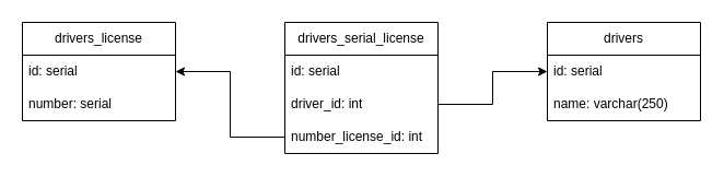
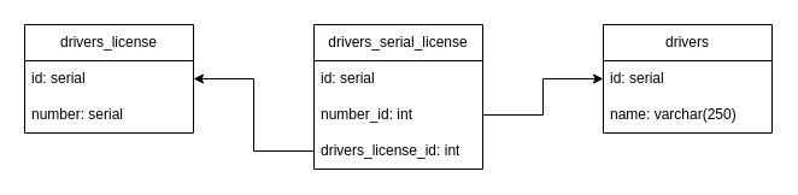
- <mxCell id="7" value="driver_id: int" style="text;strokeColor=none;fillColor=none;align=left;verticalAlign=middle;spacingLeft=4;spacingRight=4;overflow=hidden;points=[[0,0.5],[1,0.5]];portConstraint=eastwest;rotatable=0;whiteSpace=wrap;html=1;" parent="5" vertex="1"><mxGeometry y="60" width="140" height="30" as="geometry" /></mxCell>
+ <mxCell id="7" value="number_id: int" style="text;strokeColor=none;fillColor=none;align=left;verticalAlign=middle;spacingLeft=4;spacingRight=4;overflow=hidden;points=[[0,0.5],[1,0.5]];portConstraint=eastwest;rotatable=0;whiteSpace=wrap;html=1;" parent="5" vertex="1"><mxGeometry y="60" width="140" height="30" as="geometry" /></mxCell>
- <mxCell id="8" value="number_license_id: int" style="text;strokeColor=none;fillColor=none;align=left;verticalAlign=middle;spacingLeft=4;spacingRight=4;overflow=hidden;points=[[0,0.5],[1,0.5]];portConstraint=eastwest;rotatable=0;whiteSpace=wrap;html=1;" parent="5" vertex="1"><mxGeometry y="90" width="140" height="30" as="geometry" /></mxCell>
+ <mxCell id="8" value="drivers_license_id: int" style="text;strokeColor=none;fillColor=none;align=left;verticalAlign=middle;spacingLeft=4;spacingRight=4;overflow=hidden;points=[[0,0.5],[1,0.5]];portConstraint=eastwest;rotatable=0;whiteSpace=wrap;html=1;" parent="5" vertex="1"><mxGeometry y="90" width="140" height="30" as="geometry" /></mxCell>
